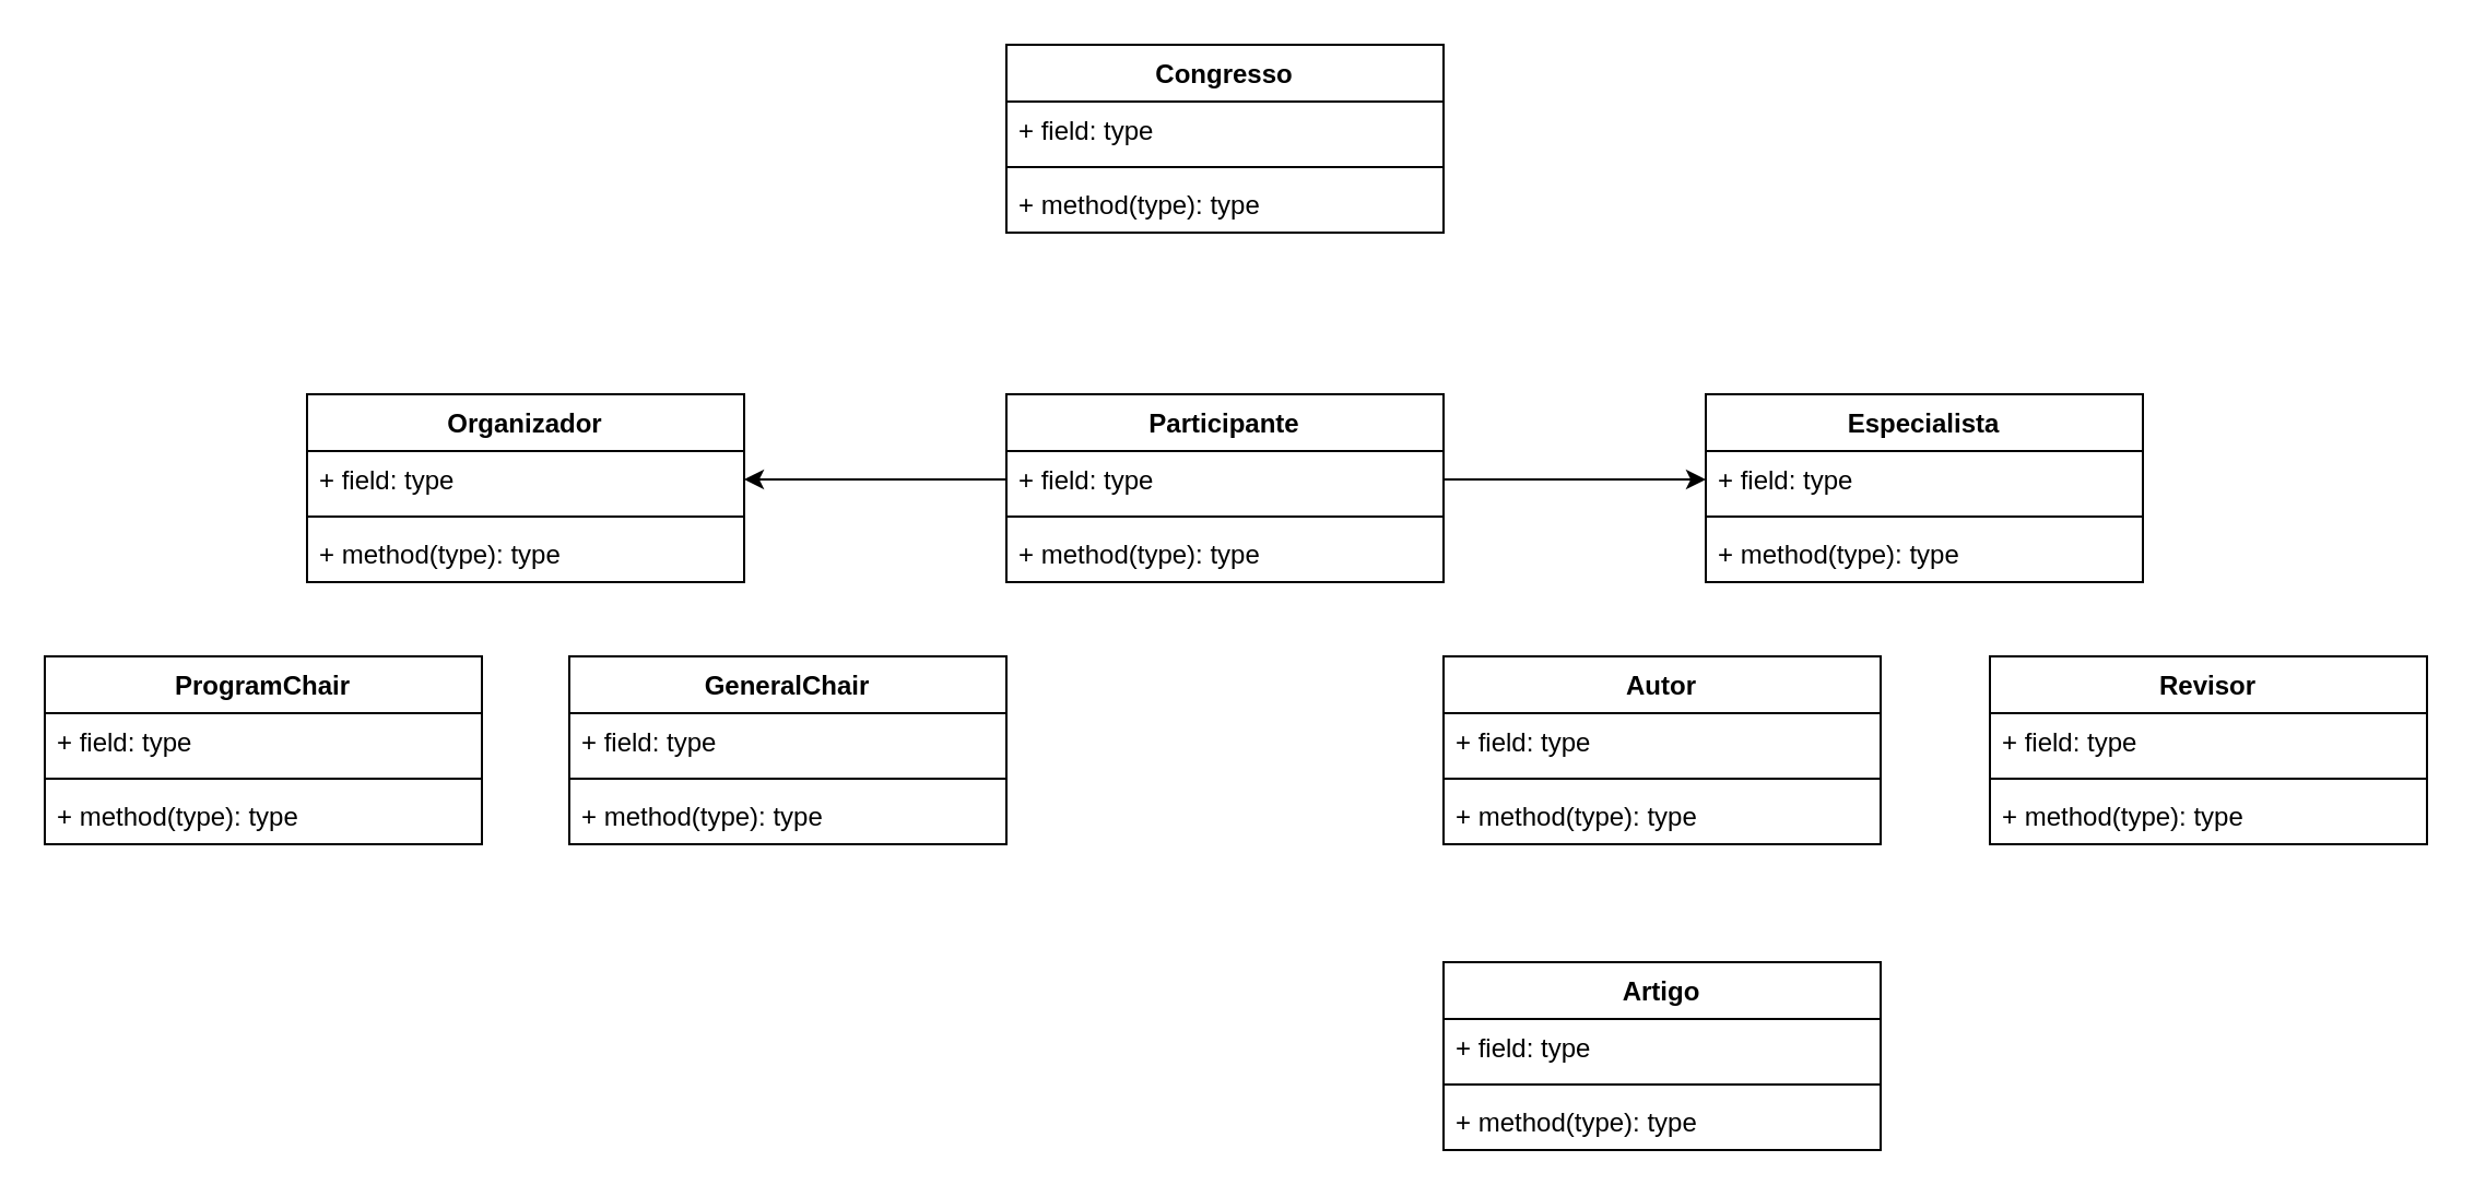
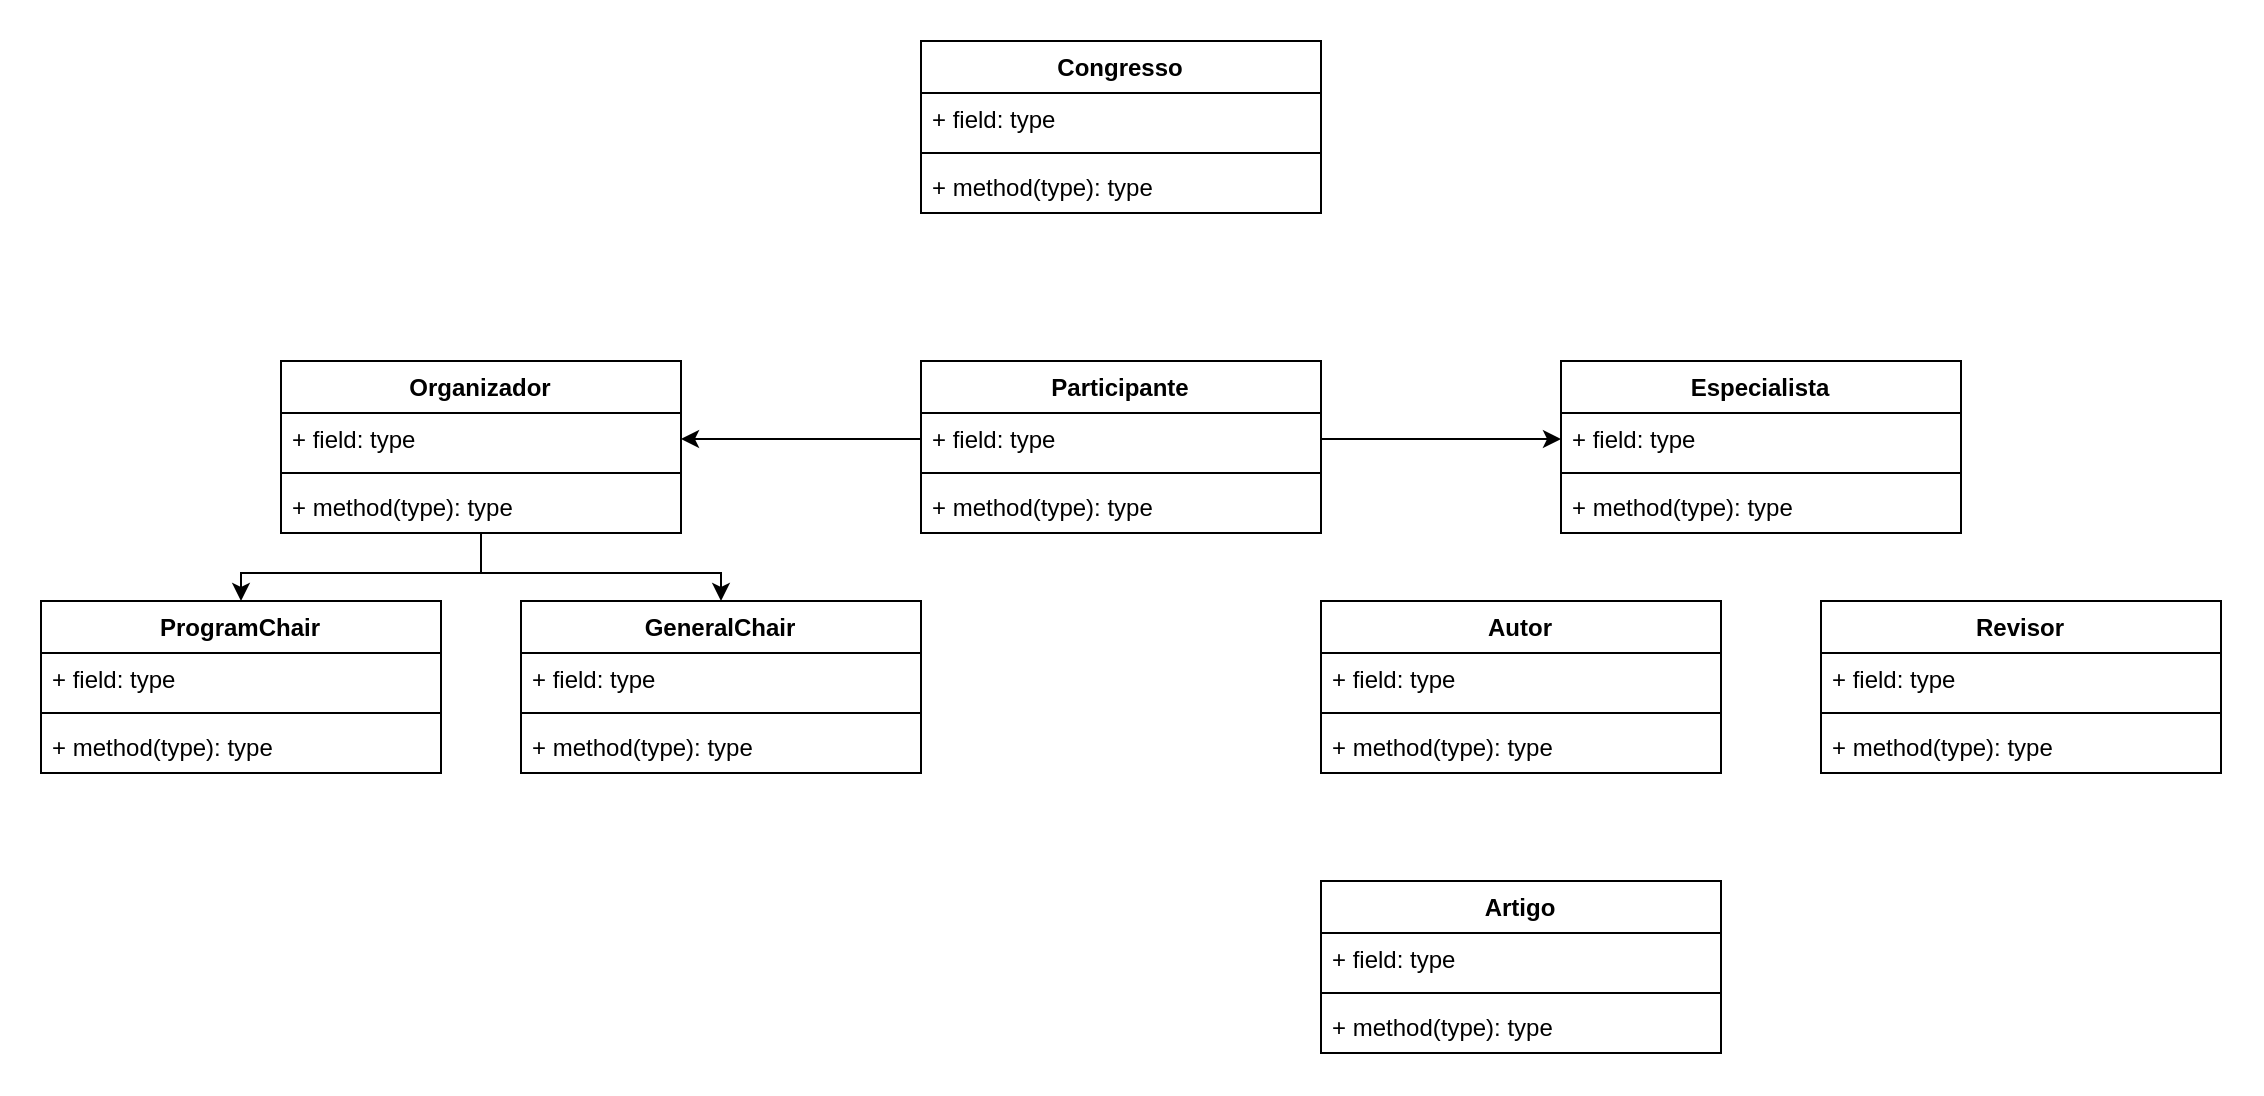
+ <mxCell id="7" style="edgeStyle=orthogonalEdgeStyle;rounded=0;orthogonalLoop=1;jettySize=auto;html=1;entryX=0.5;entryY=0;entryDx=0;entryDy=0;" edge="1" parent="1" source="8" target="16"><mxGeometry relative="1" as="geometry" /></mxCell>
+ <mxCell id="6" style="edgeStyle=orthogonalEdgeStyle;rounded=0;orthogonalLoop=1;jettySize=auto;html=1;entryX=0.5;entryY=0;entryDx=0;entryDy=0;" edge="1" parent="1" source="8" target="20"><mxGeometry relative="1" as="geometry"><Array as="points"><mxPoint x="240" y="286" /><mxPoint x="360" y="286" /></Array></mxGeometry></mxCell>
